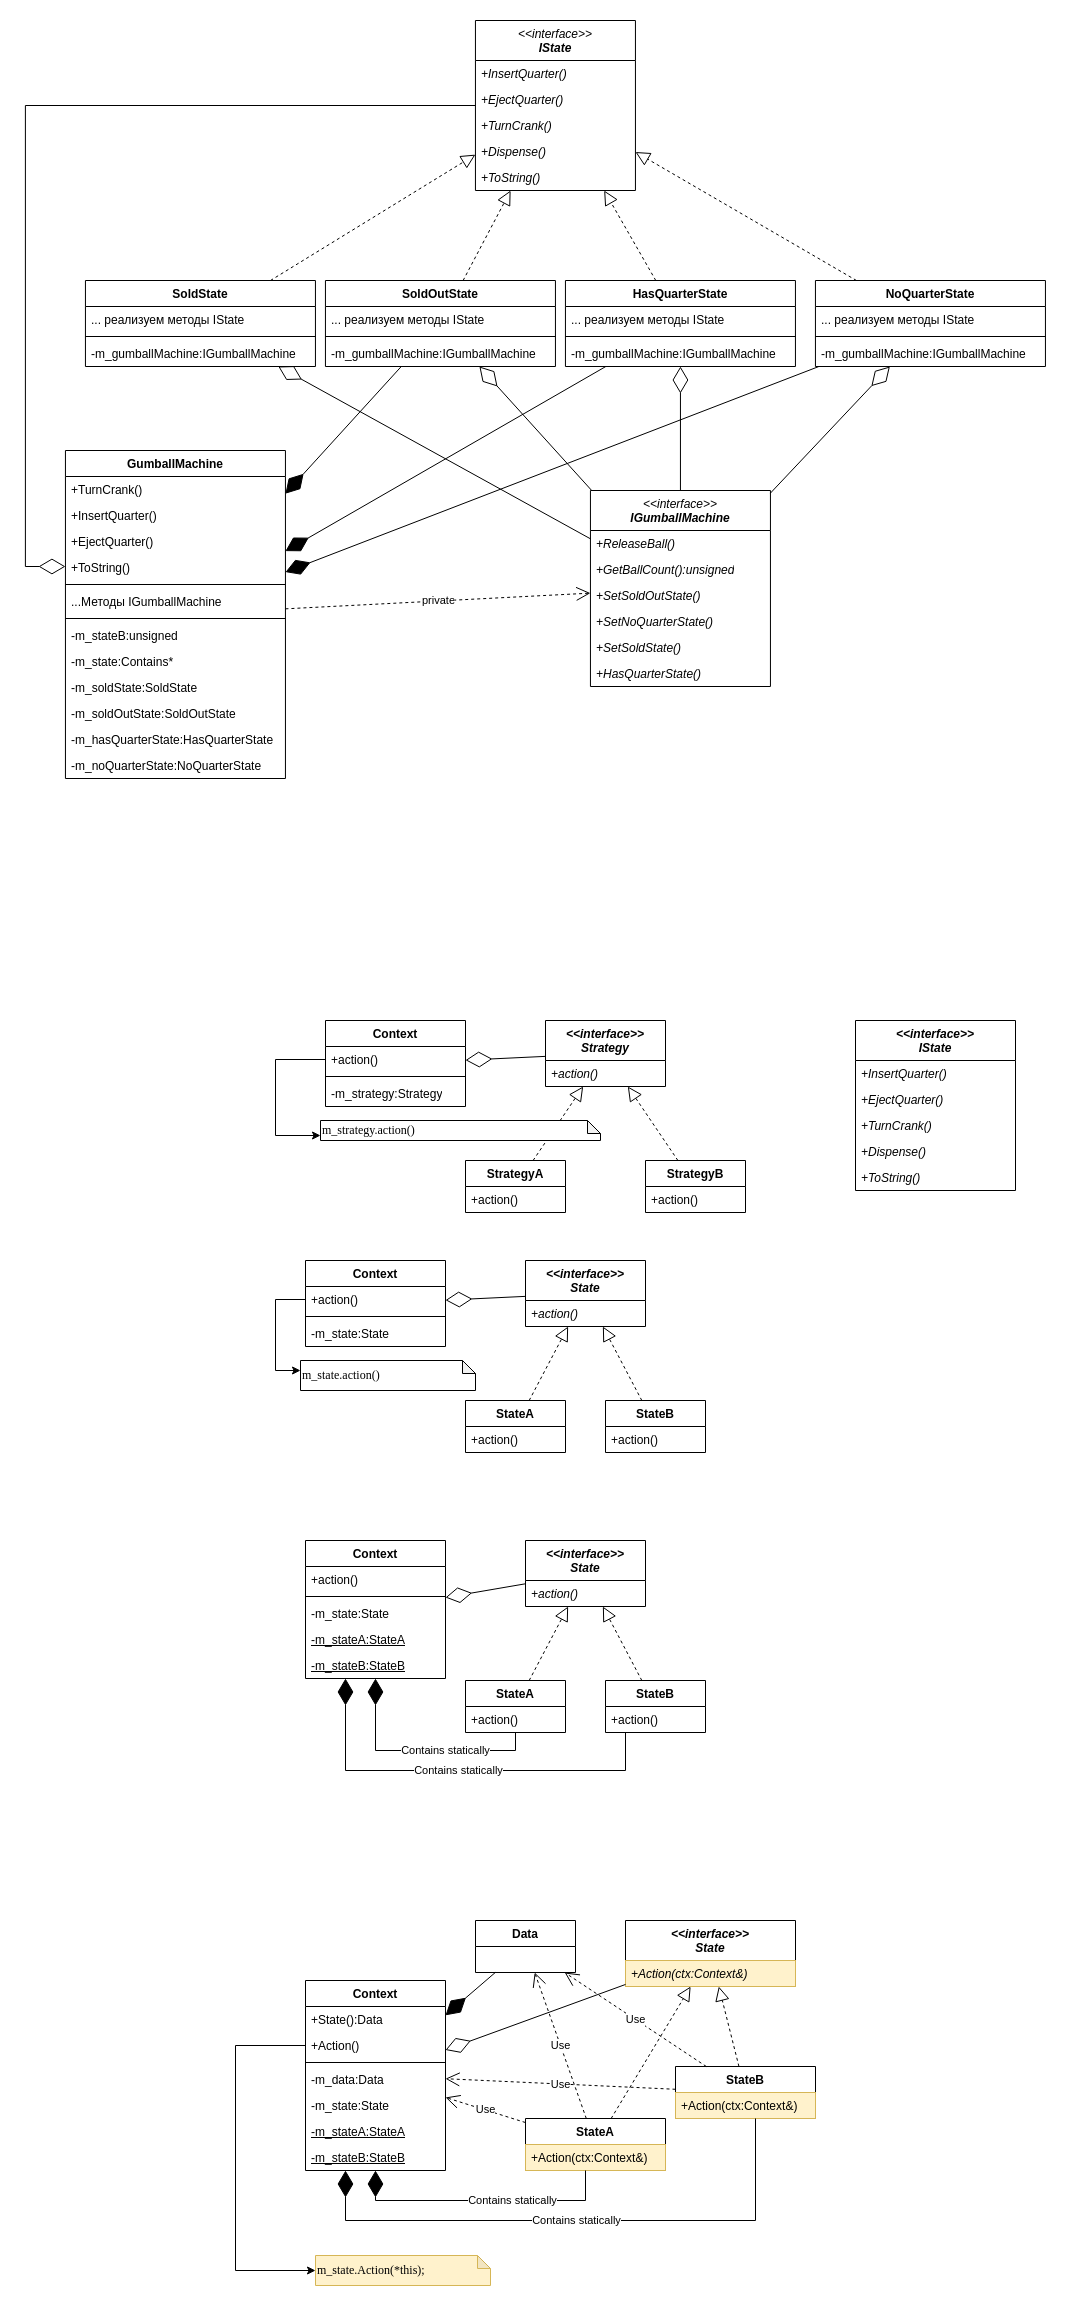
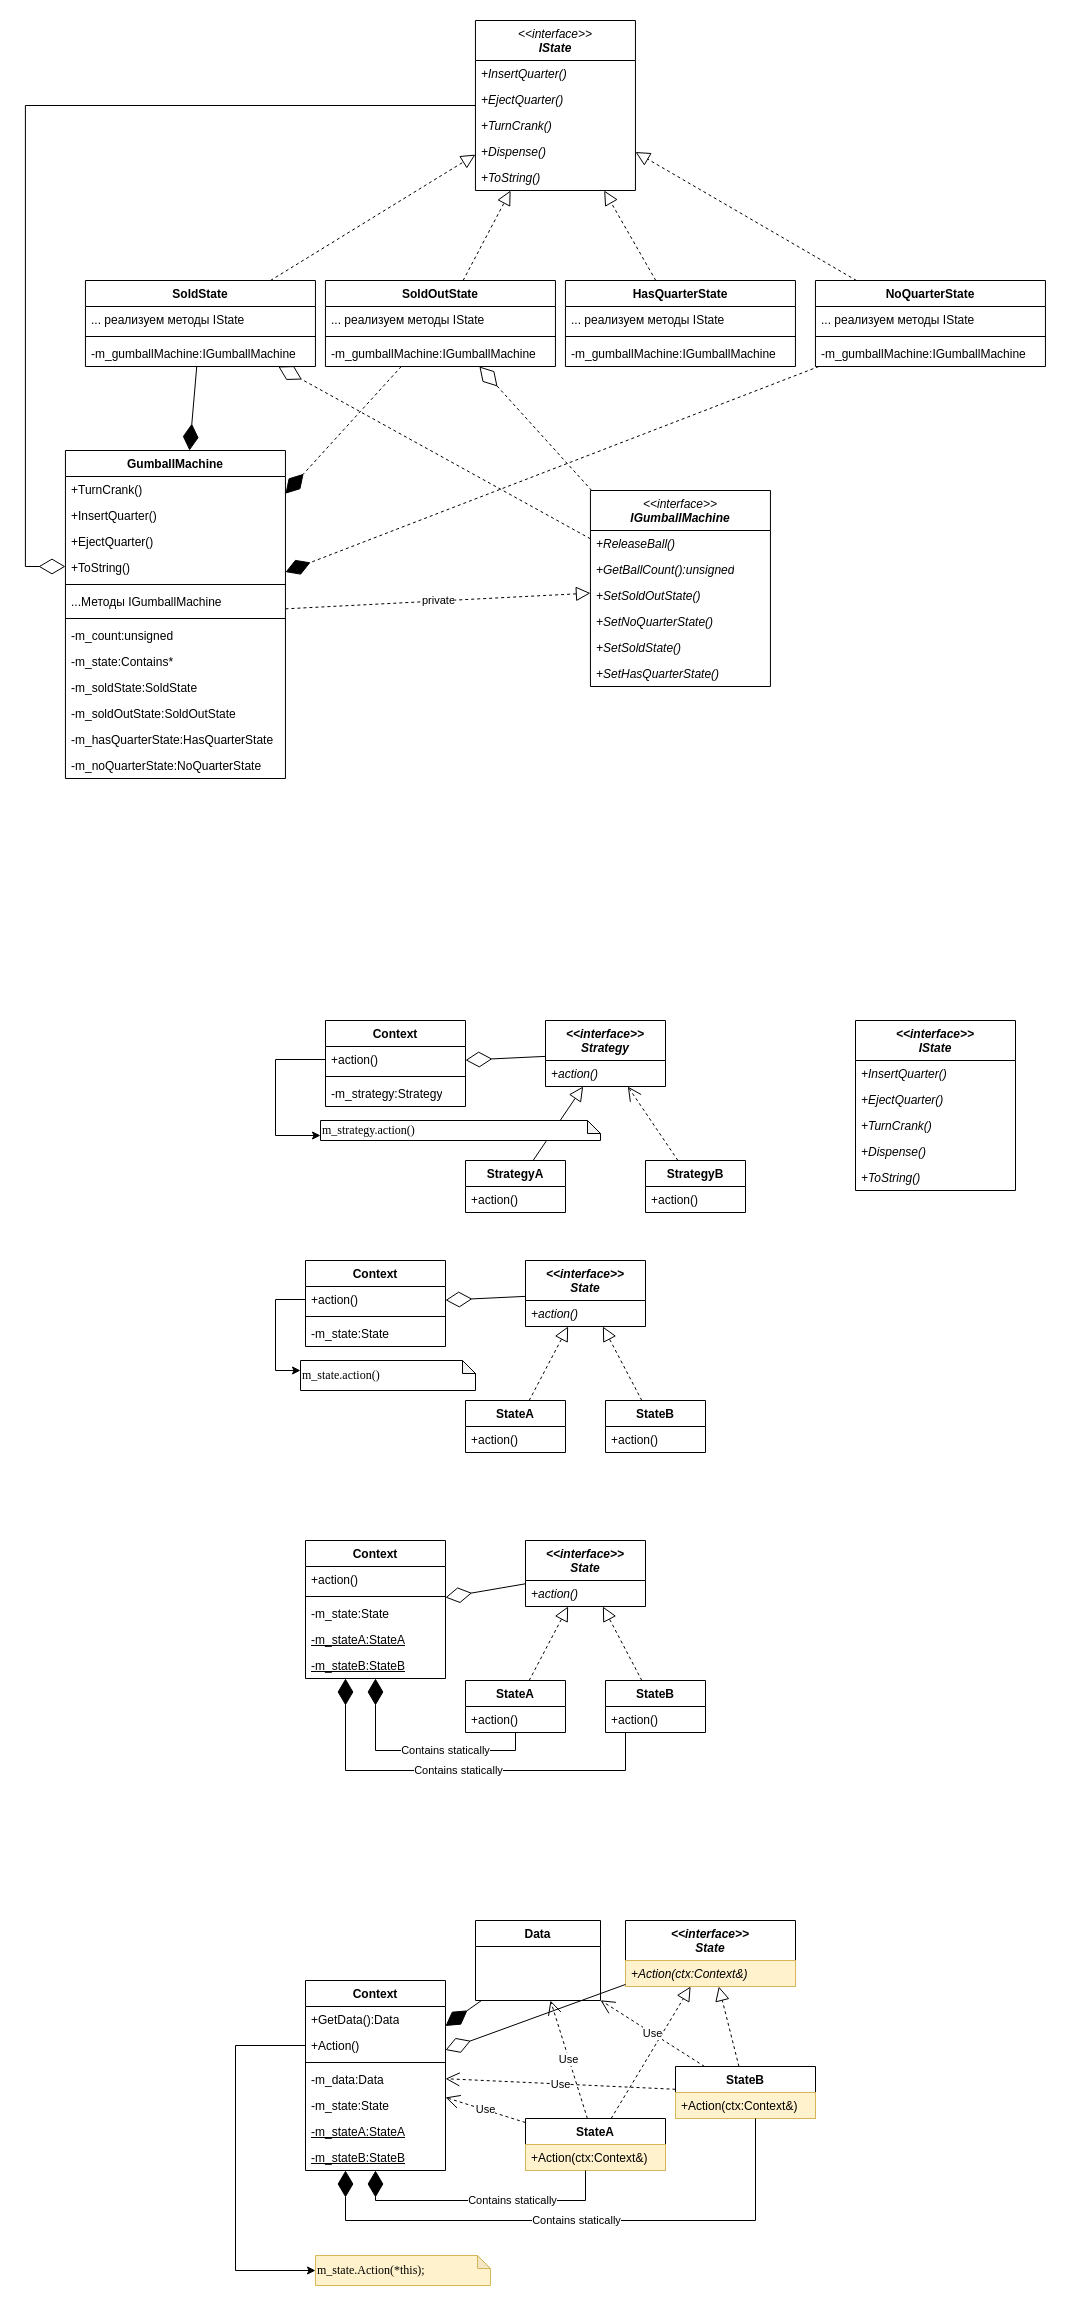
+ <mxCell id="134" value="" style="endArrow=diamondThin;endFill=1;endSize=24;html=1;rounded=0;" parent="1" source="88" target="119" edge="1"><mxGeometry width="160" relative="1" as="geometry"><mxPoint x="200.94" y="720" as="sourcePoint" /><mxPoint x="360.94" y="720" as="targetPoint" /></mxGeometry></mxCell>
- <mxCell id="135" value="" style="endArrow=diamondThin;endFill=1;endSize=24;html=1;rounded=0;" parent="1" source="93" target="119" edge="1"><mxGeometry width="160" relative="1" as="geometry"><mxPoint x="200.94" y="720" as="sourcePoint" /><mxPoint x="360.94" y="720" as="targetPoint" /></mxGeometry></mxCell>
+ <mxCell id="135" value="" style="endArrow=diamondThin;endFill=1;endSize=24;html=1;rounded=0;dashed=1;" parent="1" source="93" target="119" edge="1"><mxGeometry width="160" relative="1" as="geometry"><mxPoint x="200.94" y="720" as="sourcePoint" /><mxPoint x="360.94" y="720" as="targetPoint" /></mxGeometry></mxCell>
- <mxCell id="116" value="" style="endArrow=diamondThin;endFill=0;endSize=24;html=1;rounded=0;" parent="1" source="108" target="93" edge="1"><mxGeometry width="160" relative="1" as="geometry"><mxPoint x="150.94" y="460" as="sourcePoint" /><mxPoint x="310.94" y="460" as="targetPoint" /></mxGeometry></mxCell>
+ <mxCell id="116" value="" style="endArrow=diamondThin;endFill=0;endSize=24;html=1;rounded=0;dashed=1;" parent="1" source="108" target="93" edge="1"><mxGeometry width="160" relative="1" as="geometry"><mxPoint x="150.94" y="460" as="sourcePoint" /><mxPoint x="310.94" y="460" as="targetPoint" /></mxGeometry></mxCell>
- <mxCell id="118" value="" style="endArrow=diamondThin;endFill=0;endSize=24;html=1;rounded=0;" parent="1" source="108" target="102" edge="1"><mxGeometry width="160" relative="1" as="geometry"><mxPoint x="150.94" y="460" as="sourcePoint" /><mxPoint x="310.94" y="460" as="targetPoint" /></mxGeometry></mxCell>
- <mxCell id="117" value="" style="endArrow=diamondThin;endFill=0;endSize=24;html=1;rounded=0;" parent="1" source="108" target="98" edge="1"><mxGeometry width="160" relative="1" as="geometry"><mxPoint x="150.94" y="460" as="sourcePoint" /><mxPoint x="310.94" y="460" as="targetPoint" /></mxGeometry></mxCell>
- <mxCell id="136" value="" style="endArrow=diamondThin;endFill=1;endSize=24;html=1;rounded=0;" parent="1" source="98" target="119" edge="1"><mxGeometry width="160" relative="1" as="geometry"><mxPoint x="200.94" y="720" as="sourcePoint" /><mxPoint x="360.94" y="720" as="targetPoint" /></mxGeometry></mxCell>
- <mxCell id="115" value="" style="endArrow=diamondThin;endFill=0;endSize=24;html=1;rounded=0;" parent="1" source="108" target="88" edge="1"><mxGeometry width="160" relative="1" as="geometry"><mxPoint x="150.94" y="460" as="sourcePoint" /><mxPoint x="310.94" y="460" as="targetPoint" /></mxGeometry></mxCell>
+ <mxCell id="115" value="" style="endArrow=diamondThin;endFill=0;endSize=24;html=1;rounded=0;dashed=1;" parent="1" source="108" target="88" edge="1"><mxGeometry width="160" relative="1" as="geometry"><mxPoint x="150.94" y="460" as="sourcePoint" /><mxPoint x="310.94" y="460" as="targetPoint" /></mxGeometry></mxCell>
- <mxCell id="137" value="" style="endArrow=diamondThin;endFill=1;endSize=24;html=1;rounded=0;" parent="1" source="102" target="119" edge="1"><mxGeometry width="160" relative="1" as="geometry"><mxPoint x="200.94" y="720" as="sourcePoint" /><mxPoint x="360.94" y="720" as="targetPoint" /></mxGeometry></mxCell>
+ <mxCell id="137" value="" style="endArrow=diamondThin;endFill=1;endSize=24;html=1;rounded=0;dashed=1;" parent="1" source="102" target="119" edge="1"><mxGeometry width="160" relative="1" as="geometry"><mxPoint x="200.94" y="720" as="sourcePoint" /><mxPoint x="360.94" y="720" as="targetPoint" /></mxGeometry></mxCell>
- <mxCell id="133" value="private" style="endArrow=open;dashed=1;endFill=0;endSize=12;html=1;rounded=0;" parent="1" source="119" target="108" edge="1"><mxGeometry width="160" relative="1" as="geometry"><mxPoint x="180.94" y="670" as="sourcePoint" /><mxPoint x="340.94" y="670" as="targetPoint" /></mxGeometry></mxCell>
+ <mxCell id="133" value="private" style="endArrow=block;dashed=1;endFill=0;endSize=12;html=1;rounded=0;" parent="1" source="119" target="108" edge="1"><mxGeometry width="160" relative="1" as="geometry"><mxPoint x="180.94" y="670" as="sourcePoint" /><mxPoint x="340.94" y="670" as="targetPoint" /></mxGeometry></mxCell>
- <mxCell id="127" value="-m_stateB:unsigned" style="text;strokeColor=none;fillColor=none;align=left;verticalAlign=top;spacingLeft=4;spacingRight=4;overflow=hidden;rotatable=0;points=[[0,0.5],[1,0.5]];portConstraint=eastwest;whiteSpace=wrap;html=1;" parent="119" vertex="1"><mxGeometry y="172" width="220" height="26" as="geometry" /></mxCell>
+ <mxCell id="127" value="-m_count:unsigned" style="text;strokeColor=none;fillColor=none;align=left;verticalAlign=top;spacingLeft=4;spacingRight=4;overflow=hidden;rotatable=0;points=[[0,0.5],[1,0.5]];portConstraint=eastwest;whiteSpace=wrap;html=1;" parent="119" vertex="1"><mxGeometry y="172" width="220" height="26" as="geometry" /></mxCell>
- <mxCell id="114" value="+HasQuarterState()" style="text;strokeColor=none;fillColor=none;align=left;verticalAlign=top;spacingLeft=4;spacingRight=4;overflow=hidden;rotatable=0;points=[[0,0.5],[1,0.5]];portConstraint=eastwest;whiteSpace=wrap;html=1;fontStyle=2" parent="108" vertex="1"><mxGeometry y="170" width="180" height="26" as="geometry" /></mxCell>
+ <mxCell id="114" value="+SetHasQuarterState()" style="text;strokeColor=none;fillColor=none;align=left;verticalAlign=top;spacingLeft=4;spacingRight=4;overflow=hidden;rotatable=0;points=[[0,0.5],[1,0.5]];portConstraint=eastwest;whiteSpace=wrap;html=1;fontStyle=2" parent="108" vertex="1"><mxGeometry y="170" width="180" height="26" as="geometry" /></mxCell>
- <mxCell id="20" value="" style="endArrow=block;dashed=1;endFill=0;endSize=12;html=1;rounded=0;" parent="1" source="17" target="12" edge="1"><mxGeometry width="160" relative="1" as="geometry"><mxPoint x="461" y="1130" as="sourcePoint" /><mxPoint x="621" y="1130" as="targetPoint" /></mxGeometry></mxCell>
+ <mxCell id="20" value="" style="endArrow=open;dashed=1;endFill=0;endSize=12;html=1;rounded=0;" parent="1" source="17" target="12" edge="1"><mxGeometry width="160" relative="1" as="geometry"><mxPoint x="461" y="1130" as="sourcePoint" /><mxPoint x="621" y="1130" as="targetPoint" /></mxGeometry></mxCell>
- <mxCell id="19" value="" style="endArrow=block;dashed=1;endFill=0;endSize=12;html=1;rounded=0;" parent="1" source="15" target="12" edge="1"><mxGeometry width="160" relative="1" as="geometry"><mxPoint x="461" y="1130" as="sourcePoint" /><mxPoint x="621" y="1130" as="targetPoint" /></mxGeometry></mxCell>
+ <mxCell id="19" value="" style="endArrow=block;dashed=0;endFill=0;endSize=12;html=1;rounded=0;" parent="1" source="15" target="12" edge="1"><mxGeometry width="160" relative="1" as="geometry"><mxPoint x="461" y="1130" as="sourcePoint" /><mxPoint x="621" y="1130" as="targetPoint" /></mxGeometry></mxCell>
- <mxCell id="74" value="Data" style="swimlane;fontStyle=1;align=center;verticalAlign=top;childLayout=stackLayout;horizontal=1;startSize=26;horizontalStack=0;resizeParent=1;resizeParentMax=0;resizeLast=0;collapsible=1;marginBottom=0;whiteSpace=wrap;html=1;" parent="1" vertex="1"><mxGeometry x="471" y="1920" width="100" height="52" as="geometry" /></mxCell>
+ <mxCell id="74" value="Data" style="swimlane;fontStyle=1;align=center;verticalAlign=top;childLayout=stackLayout;horizontal=1;startSize=26;horizontalStack=0;resizeParent=1;resizeParentMax=0;resizeLast=0;collapsible=1;marginBottom=0;whiteSpace=wrap;html=1;" parent="1" vertex="1"><mxGeometry x="471" y="1920" width="125" height="80" as="geometry" /></mxCell>
- <mxCell id="56" value="+State():Data" style="text;strokeColor=none;fillColor=none;align=left;verticalAlign=top;spacingLeft=4;spacingRight=4;overflow=hidden;rotatable=0;points=[[0,0.5],[1,0.5]];portConstraint=eastwest;whiteSpace=wrap;html=1;" parent="55" vertex="1"><mxGeometry y="26" width="140" height="26" as="geometry" /></mxCell>
+ <mxCell id="56" value="+GetData():Data" style="text;strokeColor=none;fillColor=none;align=left;verticalAlign=top;spacingLeft=4;spacingRight=4;overflow=hidden;rotatable=0;points=[[0,0.5],[1,0.5]];portConstraint=eastwest;whiteSpace=wrap;html=1;" parent="55" vertex="1"><mxGeometry y="26" width="140" height="26" as="geometry" /></mxCell>
